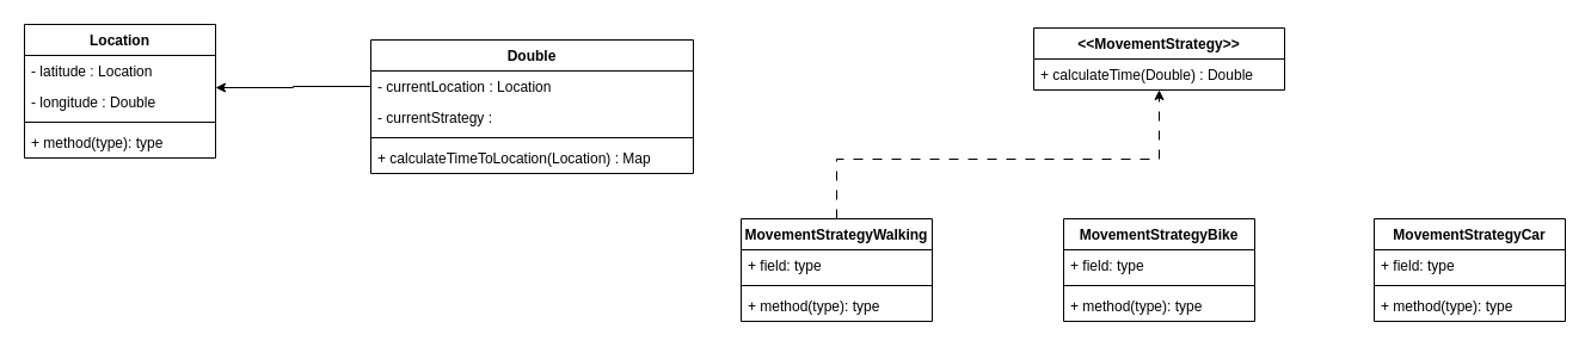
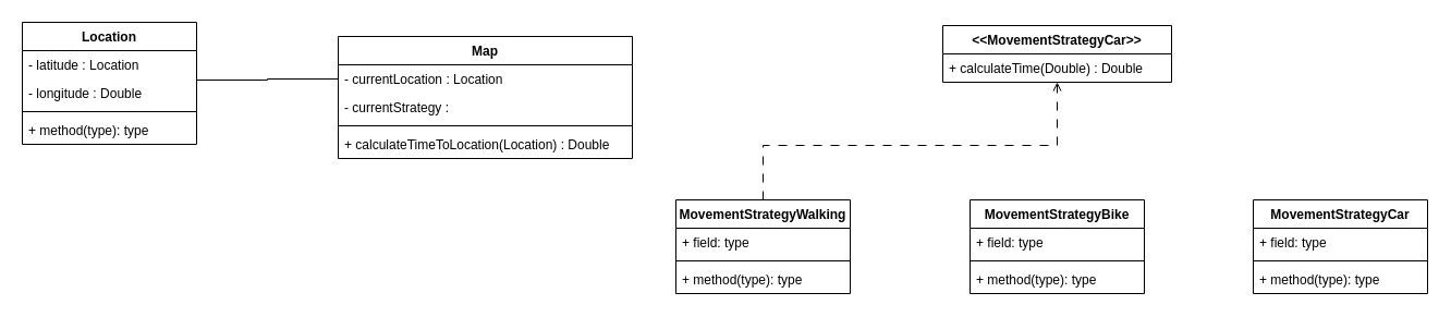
- <mxCell id="13" value="&amp;lt;&amp;lt;MovementStrategy&amp;gt;&amp;gt;" style="swimlane;fontStyle=1;align=center;verticalAlign=top;childLayout=stackLayout;horizontal=1;startSize=26;horizontalStack=0;resizeParent=1;resizeParentMax=0;resizeLast=0;collapsible=1;marginBottom=0;whiteSpace=wrap;html=1;" vertex="1" parent="1"><mxGeometry x="865" y="23" width="210" height="52" as="geometry" /></mxCell>
+ <mxCell id="13" value="&amp;lt;&amp;lt;MovementStrategyCar&amp;gt;&amp;gt;" style="swimlane;fontStyle=1;align=center;verticalAlign=top;childLayout=stackLayout;horizontal=1;startSize=26;horizontalStack=0;resizeParent=1;resizeParentMax=0;resizeLast=0;collapsible=1;marginBottom=0;whiteSpace=wrap;html=1;" vertex="1" parent="1"><mxGeometry x="865" y="23" width="210" height="52" as="geometry" /></mxCell>
- <mxCell id="2" value="Double" style="swimlane;fontStyle=1;align=center;verticalAlign=top;childLayout=stackLayout;horizontal=1;startSize=26;horizontalStack=0;resizeParent=1;resizeParentMax=0;resizeLast=0;collapsible=1;marginBottom=0;whiteSpace=wrap;html=1;" vertex="1" parent="1"><mxGeometry x="310" y="33" width="270" height="112" as="geometry" /></mxCell>
+ <mxCell id="2" value="Map" style="swimlane;fontStyle=1;align=center;verticalAlign=top;childLayout=stackLayout;horizontal=1;startSize=26;horizontalStack=0;resizeParent=1;resizeParentMax=0;resizeLast=0;collapsible=1;marginBottom=0;whiteSpace=wrap;html=1;" vertex="1" parent="1"><mxGeometry x="310" y="33" width="270" height="112" as="geometry" /></mxCell>
- <mxCell id="12" style="edgeStyle=orthogonalEdgeStyle;rounded=0;orthogonalLoop=1;jettySize=auto;html=1;" edge="1" parent="1" source="3" target="7"><mxGeometry relative="1" as="geometry"><Array as="points"><mxPoint x="245" y="72" /><mxPoint x="245" y="73" /></Array></mxGeometry></mxCell>
+ <mxCell id="12" style="edgeStyle=orthogonalEdgeStyle;rounded=0;orthogonalLoop=1;jettySize=auto;html=1;endArrow=none;" edge="1" parent="1" source="3" target="7"><mxGeometry relative="1" as="geometry"><Array as="points"><mxPoint x="245" y="72" /><mxPoint x="245" y="73" /></Array></mxGeometry></mxCell>
- <mxCell id="15" style="edgeStyle=orthogonalEdgeStyle;rounded=0;orthogonalLoop=1;jettySize=auto;html=1;dashed=1;dashPattern=8 8;" edge="1" parent="1" source="16" target="14"><mxGeometry relative="1" as="geometry"><mxPoint x="700" y="103" as="targetPoint" /><Array as="points"><mxPoint x="700" y="133" /><mxPoint x="970" y="133" /></Array></mxGeometry></mxCell>
+ <mxCell id="15" style="edgeStyle=orthogonalEdgeStyle;rounded=0;orthogonalLoop=1;jettySize=auto;html=1;dashed=1;dashPattern=8 8;endArrow=open;" edge="1" parent="1" source="16" target="14"><mxGeometry relative="1" as="geometry"><mxPoint x="700" y="103" as="targetPoint" /><Array as="points"><mxPoint x="700" y="133" /><mxPoint x="970" y="133" /></Array></mxGeometry></mxCell>
- <mxCell id="6" value="+ calculateTimeToLocation(Location) : Map" style="text;strokeColor=none;fillColor=none;align=left;verticalAlign=top;spacingLeft=4;spacingRight=4;overflow=hidden;rotatable=0;points=[[0,0.5],[1,0.5]];portConstraint=eastwest;whiteSpace=wrap;html=1;" vertex="1" parent="2"><mxGeometry y="86" width="270" height="26" as="geometry" /></mxCell>
+ <mxCell id="6" value="+ calculateTimeToLocation(Location) : Double" style="text;strokeColor=none;fillColor=none;align=left;verticalAlign=top;spacingLeft=4;spacingRight=4;overflow=hidden;rotatable=0;points=[[0,0.5],[1,0.5]];portConstraint=eastwest;whiteSpace=wrap;html=1;" vertex="1" parent="2"><mxGeometry y="86" width="270" height="26" as="geometry" /></mxCell>
